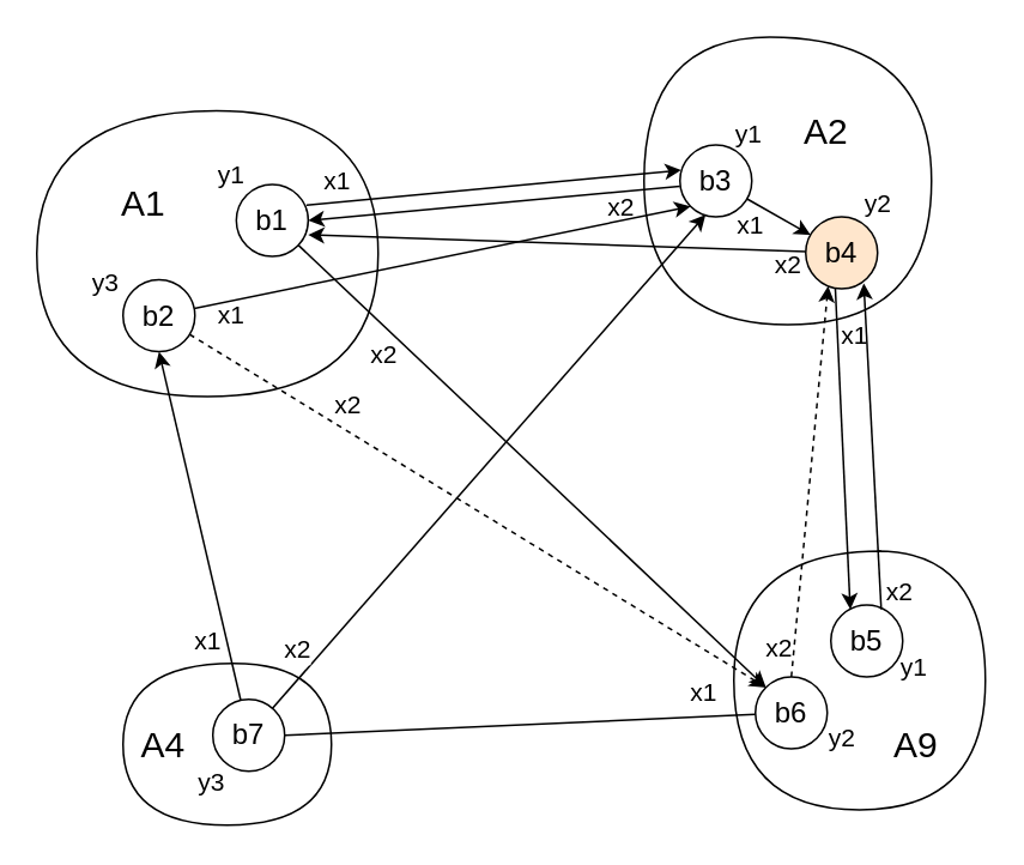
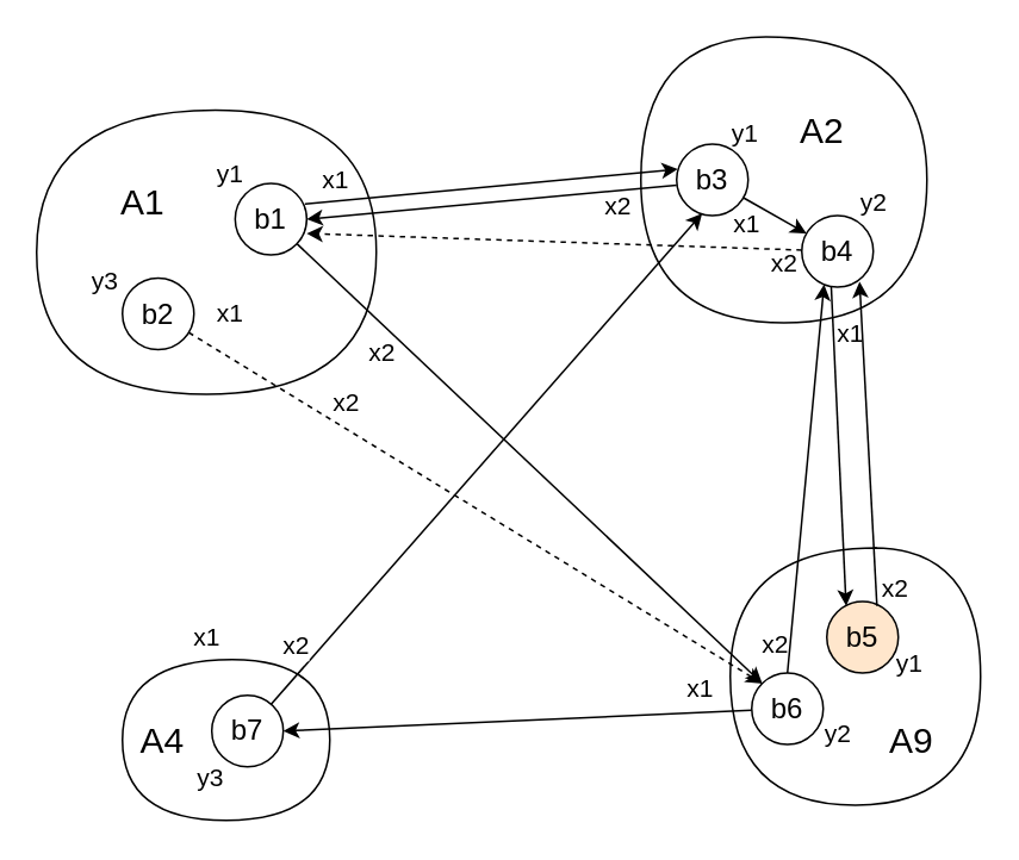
- <mxCell id="18" style="edgeStyle=none;rounded=0;orthogonalLoop=1;jettySize=auto;html=1;entryX=0.999;entryY=0.7;entryDx=0;entryDy=0;entryPerimeter=0;fontSize=14;" edge="1" parent="1" source="20" target="5"><mxGeometry relative="1" as="geometry" /></mxCell>
+ <mxCell id="18" style="edgeStyle=none;rounded=0;orthogonalLoop=1;jettySize=auto;html=1;entryX=0.999;entryY=0.7;entryDx=0;entryDy=0;entryPerimeter=0;fontSize=14;dashed=1;" edge="1" parent="1" source="20" target="5"><mxGeometry relative="1" as="geometry" /></mxCell>
- <mxCell id="20" value="&lt;font style=&quot;font-size: 16px;&quot;&gt;&lt;font style=&quot;font-size: 16px;&quot;&gt;b4&lt;/font&gt;&lt;/font&gt;" style="ellipse;whiteSpace=wrap;html=1;aspect=fixed;fontSize=16;fillColor=#ffe6cc;" vertex="1" parent="1"><mxGeometry x="448" y="120" width="40" height="40" as="geometry" /></mxCell>
+ <mxCell id="20" value="&lt;font style=&quot;font-size: 16px;&quot;&gt;&lt;font style=&quot;font-size: 16px;&quot;&gt;b4&lt;/font&gt;&lt;/font&gt;" style="ellipse;whiteSpace=wrap;html=1;aspect=fixed;fontSize=16;" vertex="1" parent="1"><mxGeometry x="448" y="120" width="40" height="40" as="geometry" /></mxCell>
- <mxCell id="7" style="edgeStyle=none;rounded=0;orthogonalLoop=1;jettySize=auto;html=1;entryX=0;entryY=1;entryDx=0;entryDy=0;fontSize=14;" edge="1" parent="1" source="8" target="17"><mxGeometry relative="1" as="geometry" /></mxCell>
- <mxCell id="12" style="edgeStyle=none;rounded=0;orthogonalLoop=1;jettySize=auto;html=1;exitX=0.5;exitY=0;exitDx=0;exitDy=0;entryX=0.312;entryY=0.963;entryDx=0;entryDy=0;entryPerimeter=0;fontSize=14;dashed=1;" edge="1" parent="1" source="14" target="20"><mxGeometry relative="1" as="geometry" /></mxCell>
+ <mxCell id="12" style="edgeStyle=none;rounded=0;orthogonalLoop=1;jettySize=auto;html=1;exitX=0.5;exitY=0;exitDx=0;exitDy=0;entryX=0.312;entryY=0.963;entryDx=0;entryDy=0;entryPerimeter=0;fontSize=14;" edge="1" parent="1" source="14" target="20"><mxGeometry relative="1" as="geometry" /></mxCell>
- <mxCell id="9" style="edgeStyle=none;orthogonalLoop=1;jettySize=auto;html=1;entryX=0.5;entryY=1;entryDx=0;entryDy=0;strokeColor=default;fontSize=14;" edge="1" parent="1" source="11" target="8"><mxGeometry relative="1" as="geometry" /></mxCell>
- <mxCell id="21" value="&lt;font style=&quot;font-size: 16px;&quot;&gt;&lt;font style=&quot;font-size: 16px;&quot;&gt;b5&lt;/font&gt;&lt;/font&gt;" style="ellipse;whiteSpace=wrap;html=1;aspect=fixed;fontSize=16;" vertex="1" parent="1"><mxGeometry x="462" y="336" width="40" height="40" as="geometry" /></mxCell>
+ <mxCell id="21" value="&lt;font style=&quot;font-size: 16px;&quot;&gt;&lt;font style=&quot;font-size: 16px;&quot;&gt;b5&lt;/font&gt;&lt;/font&gt;" style="ellipse;whiteSpace=wrap;html=1;aspect=fixed;fontSize=16;fillColor=#ffe6cc;" vertex="1" parent="1"><mxGeometry x="462" y="336" width="40" height="40" as="geometry" /></mxCell>
- <mxCell id="13" style="edgeStyle=none;orthogonalLoop=1;jettySize=auto;html=1;entryX=1;entryY=0.5;entryDx=0;entryDy=0;strokeColor=default;fontSize=14;endArrow=none;" edge="1" parent="1" source="14" target="11"><mxGeometry relative="1" as="geometry" /></mxCell>
+ <mxCell id="13" style="edgeStyle=none;orthogonalLoop=1;jettySize=auto;html=1;entryX=1;entryY=0.5;entryDx=0;entryDy=0;strokeColor=default;fontSize=14;" edge="1" parent="1" source="14" target="11"><mxGeometry relative="1" as="geometry" /></mxCell>
